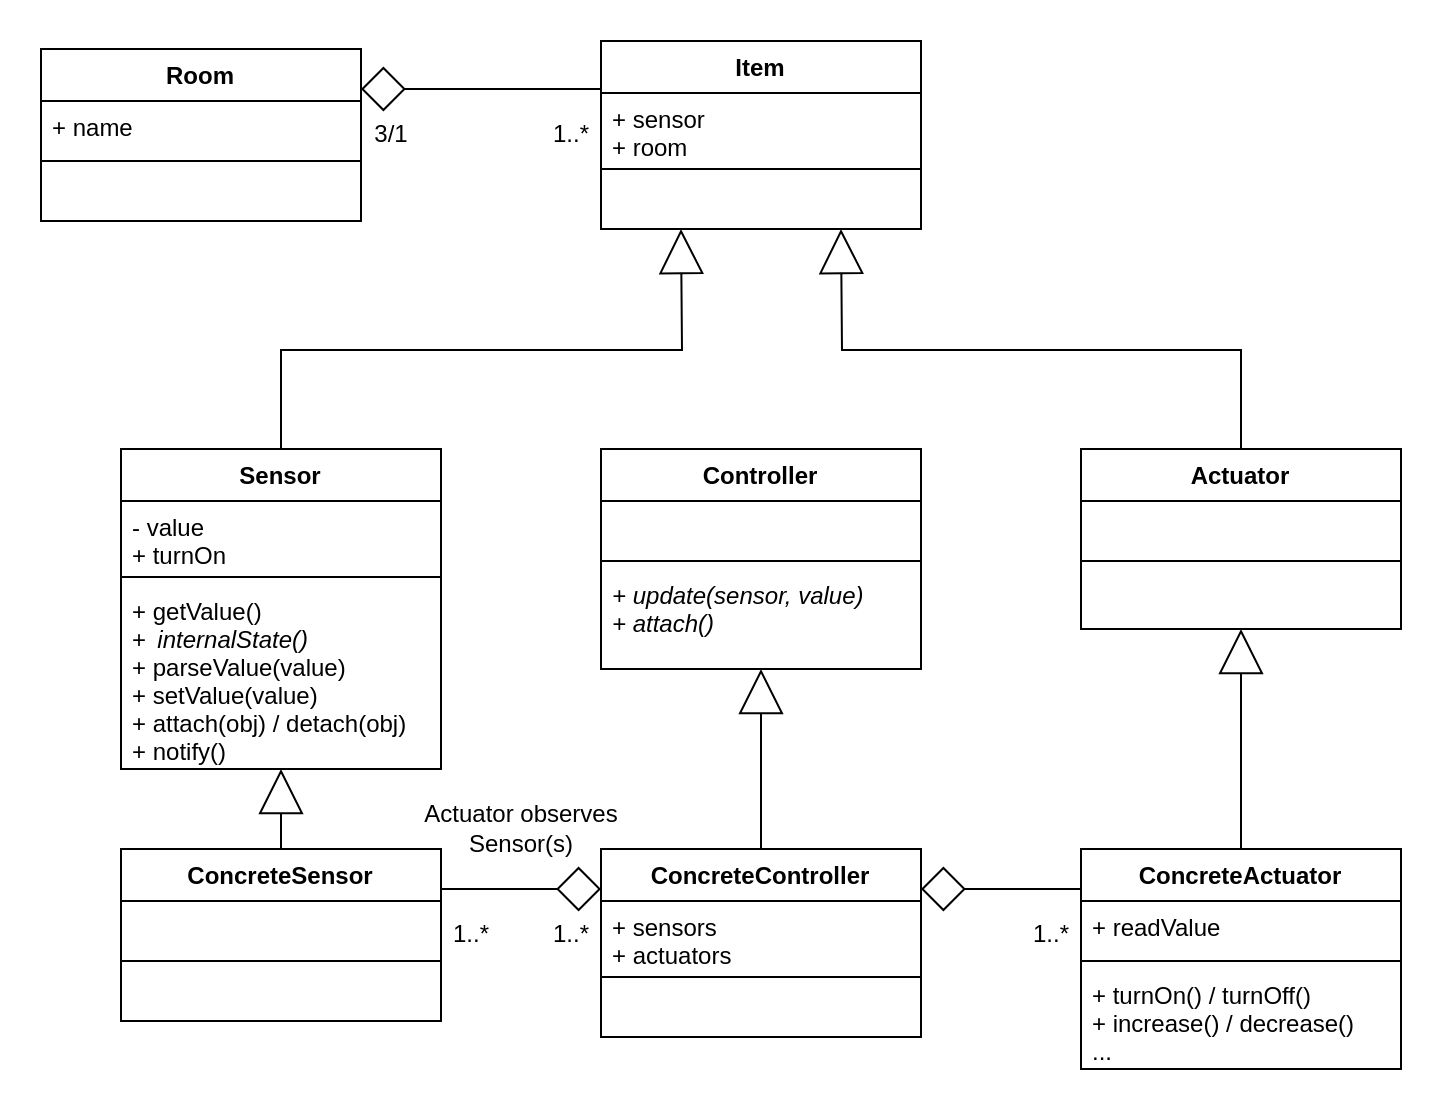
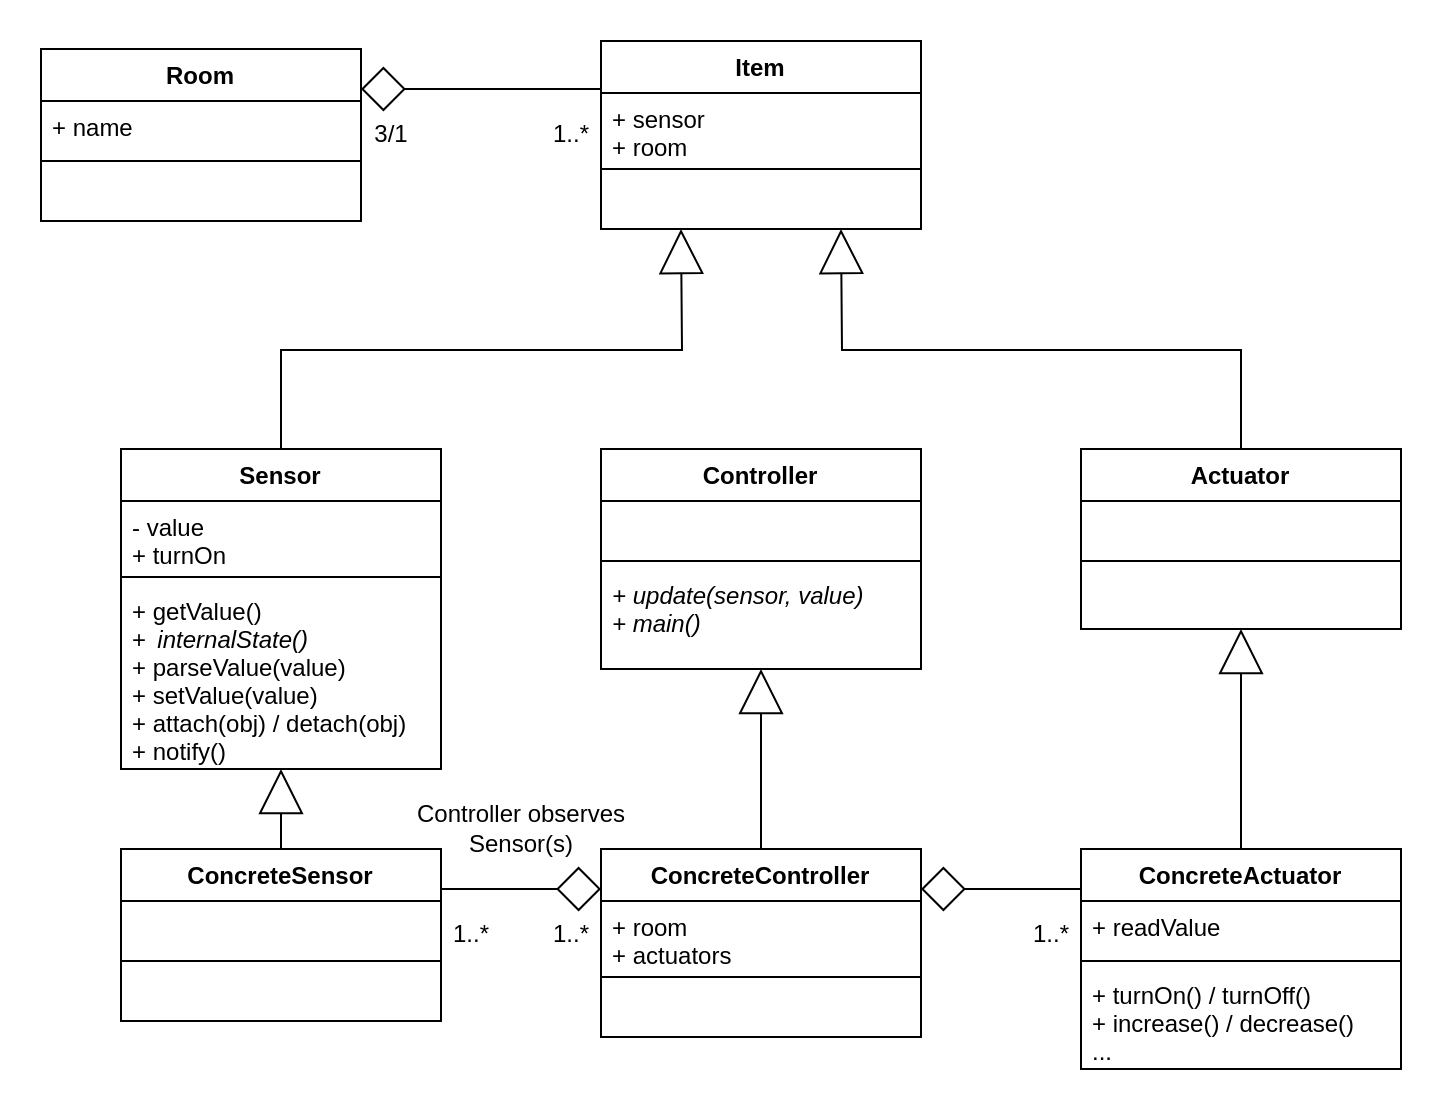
- <mxCell id="33" value="+ update(sensor, value)&#10;+ attach()" style="text;strokeColor=none;fillColor=none;align=left;verticalAlign=top;spacingLeft=4;spacingRight=4;overflow=hidden;rotatable=0;points=[[0,0.5],[1,0.5]];portConstraint=eastwest;fontStyle=2" parent="30" vertex="1"><mxGeometry y="60" width="160" height="50" as="geometry" /></mxCell>
+ <mxCell id="33" value="+ update(sensor, value)&#10;+ main()" style="text;strokeColor=none;fillColor=none;align=left;verticalAlign=top;spacingLeft=4;spacingRight=4;overflow=hidden;rotatable=0;points=[[0,0.5],[1,0.5]];portConstraint=eastwest;fontStyle=2" parent="30" vertex="1"><mxGeometry y="60" width="160" height="50" as="geometry" /></mxCell>
- <mxCell id="43" value="&lt;div&gt;Actuator observes&lt;/div&gt;&lt;div&gt;Sensor(s)&lt;/div&gt;" style="text;html=1;align=center;verticalAlign=middle;resizable=0;points=[];autosize=1;" parent="1" vertex="1"><mxGeometry x="200" y="399" width="120" height="30" as="geometry" /></mxCell>
+ <mxCell id="43" value="&lt;div&gt;Controller observes&lt;/div&gt;&lt;div&gt;Sensor(s)&lt;/div&gt;" style="text;html=1;align=center;verticalAlign=middle;resizable=0;points=[];autosize=1;" parent="1" vertex="1"><mxGeometry x="200" y="399" width="120" height="30" as="geometry" /></mxCell>
- <mxCell id="37" value="+ sensors&#10;+ actuators&#10;" style="text;strokeColor=none;fillColor=none;align=left;verticalAlign=top;spacingLeft=4;spacingRight=4;overflow=hidden;rotatable=0;points=[[0,0.5],[1,0.5]];portConstraint=eastwest;" parent="36" vertex="1"><mxGeometry y="26" width="160" height="34" as="geometry" /></mxCell>
+ <mxCell id="37" value="+ room&#10;+ actuators&#10;" style="text;strokeColor=none;fillColor=none;align=left;verticalAlign=top;spacingLeft=4;spacingRight=4;overflow=hidden;rotatable=0;points=[[0,0.5],[1,0.5]];portConstraint=eastwest;" parent="36" vertex="1"><mxGeometry y="26" width="160" height="34" as="geometry" /></mxCell>
